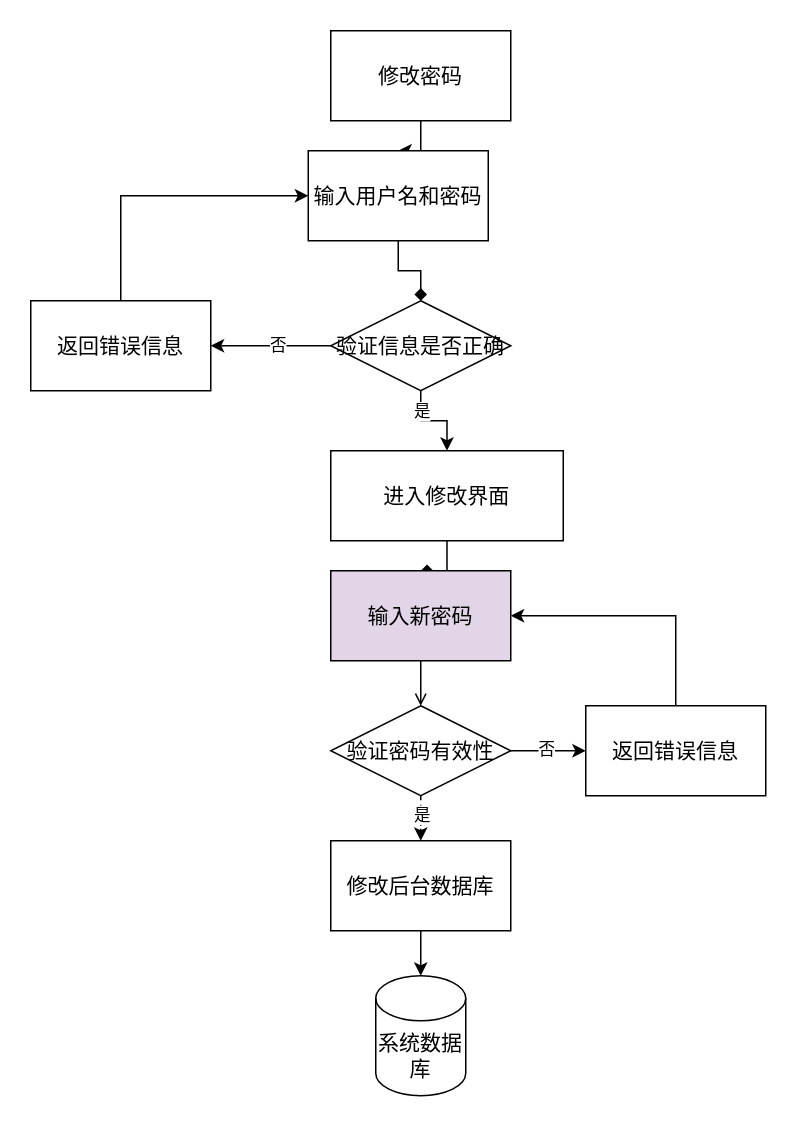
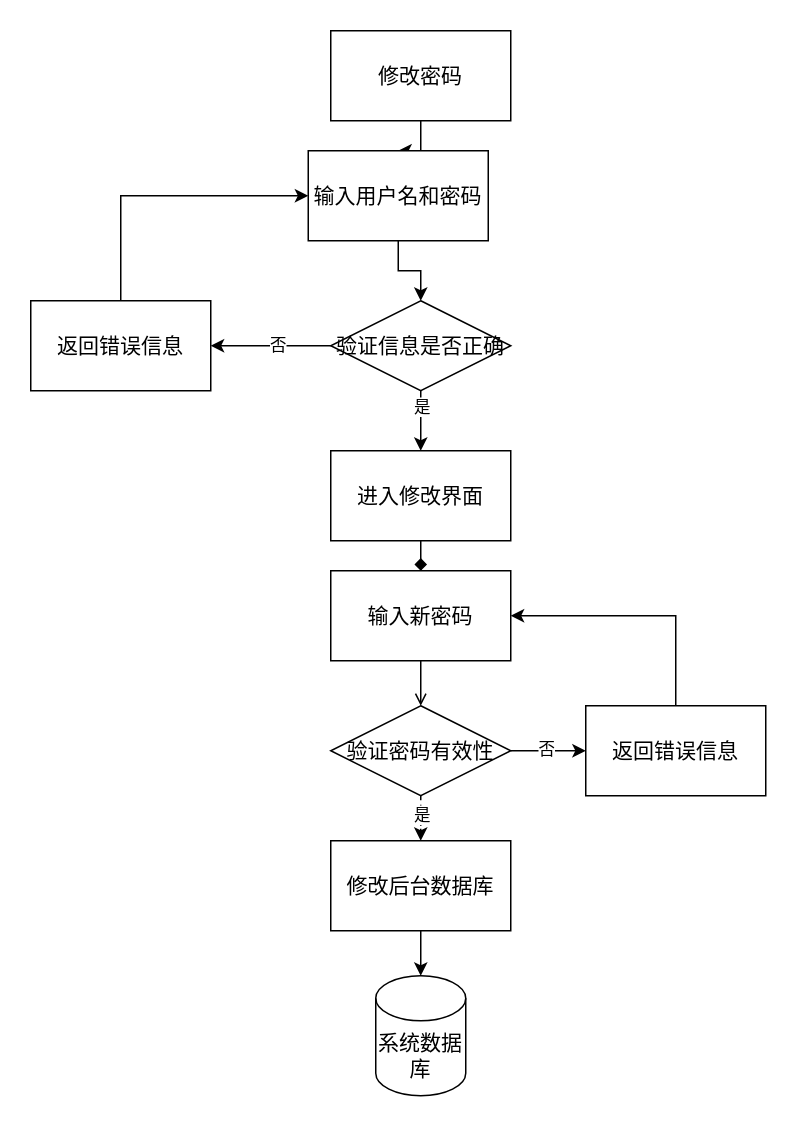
- <mxCell id="4" value="" style="edgeStyle=orthogonalEdgeStyle;rounded=0;orthogonalLoop=1;jettySize=auto;html=1;endArrow=diamond;" edge="1" parent="1" source="5" target="21"><mxGeometry relative="1" as="geometry" /></mxCell>
+ <mxCell id="4" value="" style="edgeStyle=orthogonalEdgeStyle;rounded=0;orthogonalLoop=1;jettySize=auto;html=1;" edge="1" parent="1" source="5" target="21"><mxGeometry relative="1" as="geometry" /></mxCell>
- <mxCell id="7" value="进入修改界面" style="whiteSpace=wrap;html=1;fontFamily=Helvetica;fontSize=14;" vertex="1" parent="1"><mxGeometry x="220" y="300" width="155" height="60" as="geometry" /></mxCell>
+ <mxCell id="7" value="进入修改界面" style="whiteSpace=wrap;html=1;fontFamily=Helvetica;fontSize=14;" vertex="1" parent="1"><mxGeometry x="220" y="300" width="120" height="60" as="geometry" /></mxCell>
- <mxCell id="11" value="输入新密码" style="whiteSpace=wrap;html=1;fontFamily=Helvetica;fontSize=14;fillColor=#e1d5e7;" vertex="1" parent="1"><mxGeometry x="220" y="380" width="120" height="60" as="geometry" /></mxCell>
+ <mxCell id="11" value="输入新密码" style="whiteSpace=wrap;html=1;fontFamily=Helvetica;fontSize=14;" vertex="1" parent="1"><mxGeometry x="220" y="380" width="120" height="60" as="geometry" /></mxCell>
